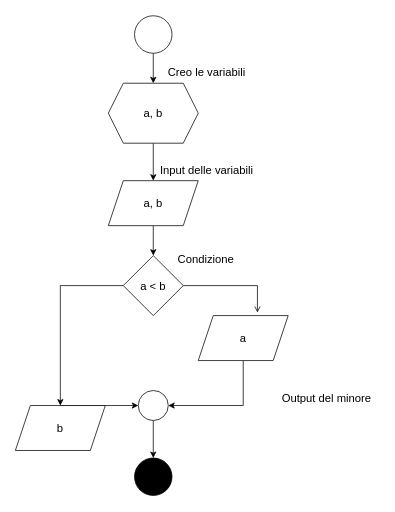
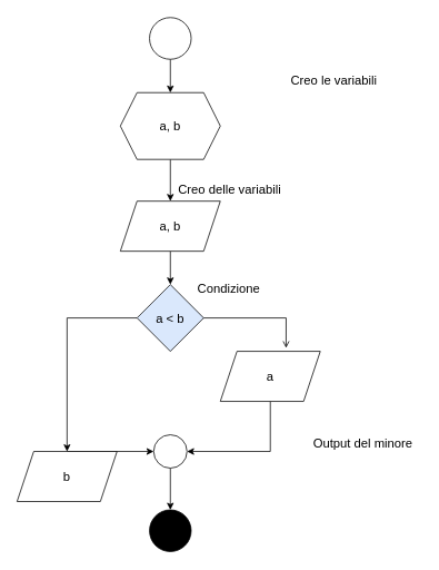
- <mxCell id="6" value="Creo le variabili" style="text;html=1;align=center;verticalAlign=middle;resizable=0;points=[];autosize=1;strokeColor=none;fillColor=none;fontSize=15;" vertex="1" parent="1"><mxGeometry x="210" y="80" width="130" height="30" as="geometry" /></mxCell>
+ <mxCell id="6" value="Creo le variabili" style="text;html=1;align=center;verticalAlign=middle;resizable=0;points=[];autosize=1;strokeColor=none;fillColor=none;fontSize=15;" vertex="1" parent="1"><mxGeometry x="335" y="80" width="130" height="30" as="geometry" /></mxCell>
- <mxCell id="19" value="Input delle variabili" style="text;html=1;align=center;verticalAlign=middle;resizable=0;points=[];autosize=1;strokeColor=none;fillColor=none;fontSize=15;" vertex="1" parent="1"><mxGeometry x="200" y="210" width="150" height="30" as="geometry" /></mxCell>
+ <mxCell id="19" value="Creo delle variabili" style="text;html=1;align=center;verticalAlign=middle;resizable=0;points=[];autosize=1;strokeColor=none;fillColor=none;fontSize=15;" vertex="1" parent="1"><mxGeometry x="200" y="210" width="150" height="30" as="geometry" /></mxCell>
- <mxCell id="11" value="a &amp;lt; b" style="rhombus;whiteSpace=wrap;html=1;fontSize=15;" vertex="1" parent="1"><mxGeometry x="164" y="340" width="80" height="80" as="geometry" /></mxCell>
+ <mxCell id="11" value="a &amp;lt; b" style="rhombus;whiteSpace=wrap;html=1;fontSize=15;fillColor=#dae8fc;" vertex="1" parent="1"><mxGeometry x="164" y="340" width="80" height="80" as="geometry" /></mxCell>
